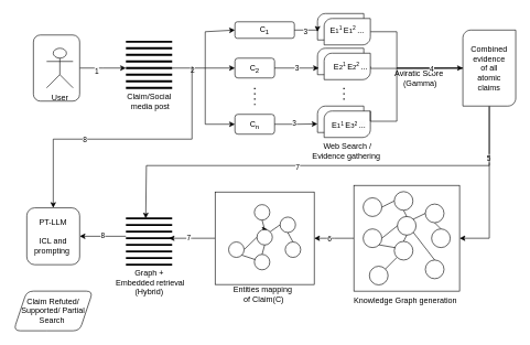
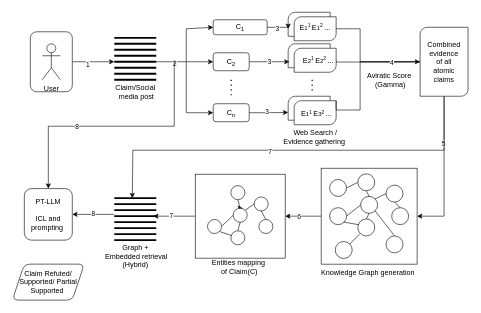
- <mxCell id="104" value="User" style="shape=umlActor;verticalLabelPosition=bottom;verticalAlign=top;html=1;outlineConnect=0;" parent="102" vertex="1"><mxGeometry x="20" y="20" width="40" height="60" as="geometry" /></mxCell>
+ <mxCell id="104" value="User" style="shape=umlActor;verticalLabelPosition=bottom;verticalAlign=top;html=1;outlineConnect=0;" parent="102" vertex="1"><mxGeometry x="20" y="20" width="30" height="60" as="geometry" /></mxCell>
- <mxCell id="105" value="Aviratic Score&amp;nbsp;&lt;div&gt;(Gamma)&lt;/div&gt;" style="text;html=1;align=center;verticalAlign=middle;resizable=0;points=[];autosize=1;strokeColor=none;fillColor=none;" parent="1" vertex="1"><mxGeometry x="585" y="97.5" width="100" height="40" as="geometry" /></mxCell>
+ <mxCell id="105" value="Aviratic Score&amp;nbsp;&lt;div&gt;(Gamma)&lt;/div&gt;" style="text;html=1;align=center;verticalAlign=middle;resizable=0;points=[];autosize=1;strokeColor=none;fillColor=none;" parent="1" vertex="1"><mxGeometry x="600" y="112.5" width="100" height="40" as="geometry" /></mxCell>
- <mxCell id="101" value="Claim Refuted/&lt;div&gt;Supported/ Partial Search&amp;nbsp;&lt;/div&gt;" style="shape=parallelogram;perimeter=parallelogramPerimeter;whiteSpace=wrap;html=1;fixedSize=1;rounded=1;" parent="1" vertex="1"><mxGeometry x="20" y="440" width="120" height="60" as="geometry" /></mxCell>
+ <mxCell id="101" value="Claim Refuted/&lt;div&gt;Supported/ Partial Supported&amp;nbsp;&lt;/div&gt;" style="shape=parallelogram;perimeter=parallelogramPerimeter;whiteSpace=wrap;html=1;fixedSize=1;rounded=1;" parent="1" vertex="1"><mxGeometry x="20" y="440" width="120" height="60" as="geometry" /></mxCell>
